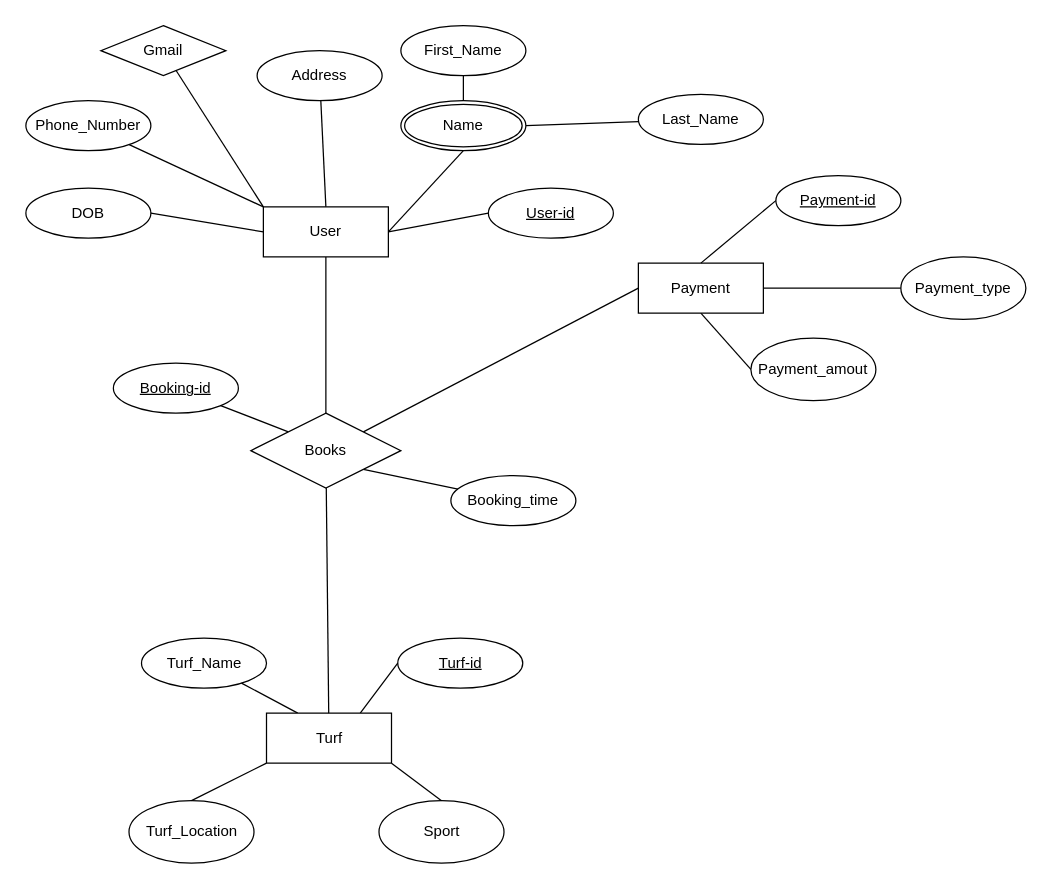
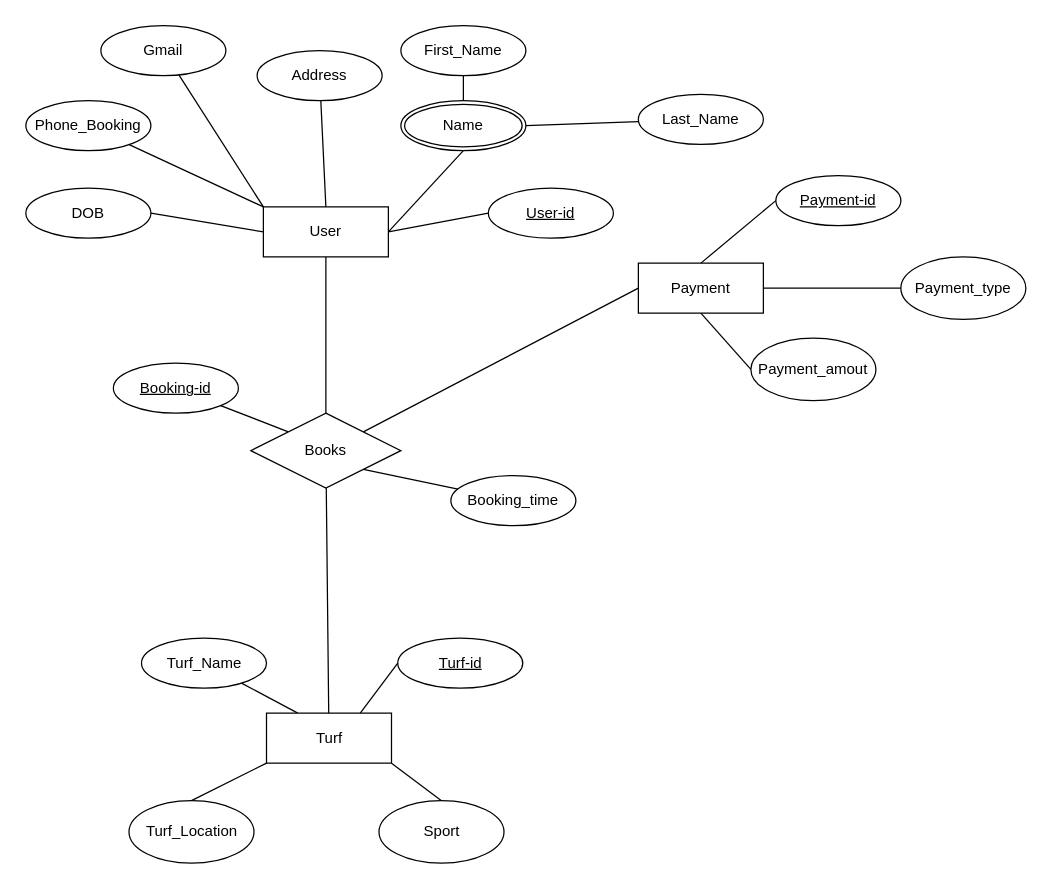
- <mxCell id="8" value="Gmail" style="rhombus;whiteSpace=wrap;html=1;align=center;" vertex="1" parent="1"><mxGeometry x="80" y="20" width="100" height="40" as="geometry" /></mxCell>
+ <mxCell id="8" value="Gmail" style="ellipse;whiteSpace=wrap;html=1;align=center;" vertex="1" parent="1"><mxGeometry x="80" y="20" width="100" height="40" as="geometry" /></mxCell>
- <mxCell id="11" value="Phone_Number" style="ellipse;whiteSpace=wrap;html=1;align=center;" vertex="1" parent="1"><mxGeometry x="20" y="80" width="100" height="40" as="geometry" /></mxCell>
+ <mxCell id="11" value="Phone_Booking" style="ellipse;whiteSpace=wrap;html=1;align=center;" vertex="1" parent="1"><mxGeometry x="20" y="80" width="100" height="40" as="geometry" /></mxCell>
